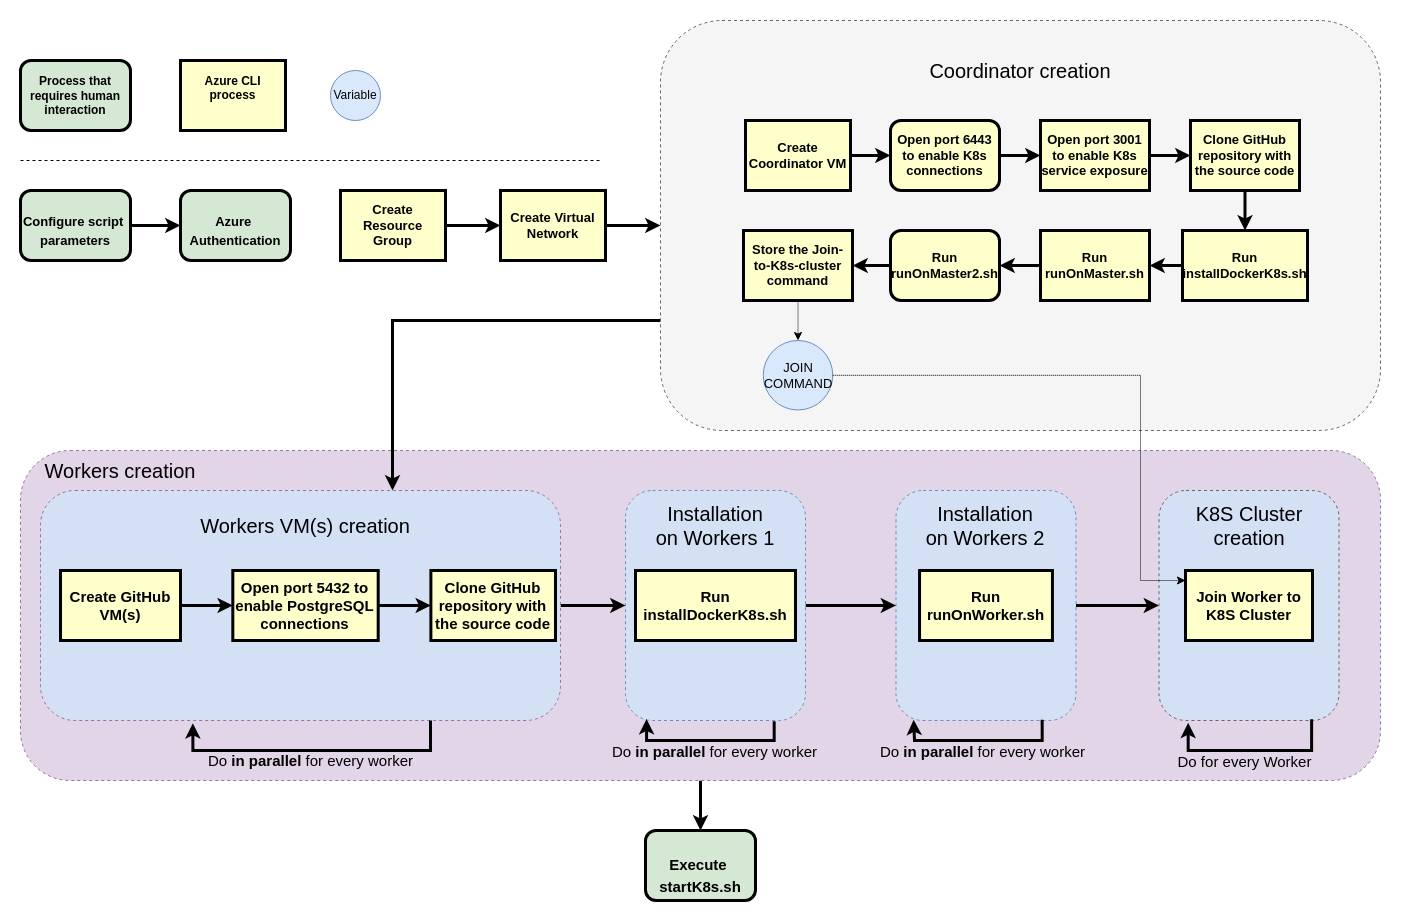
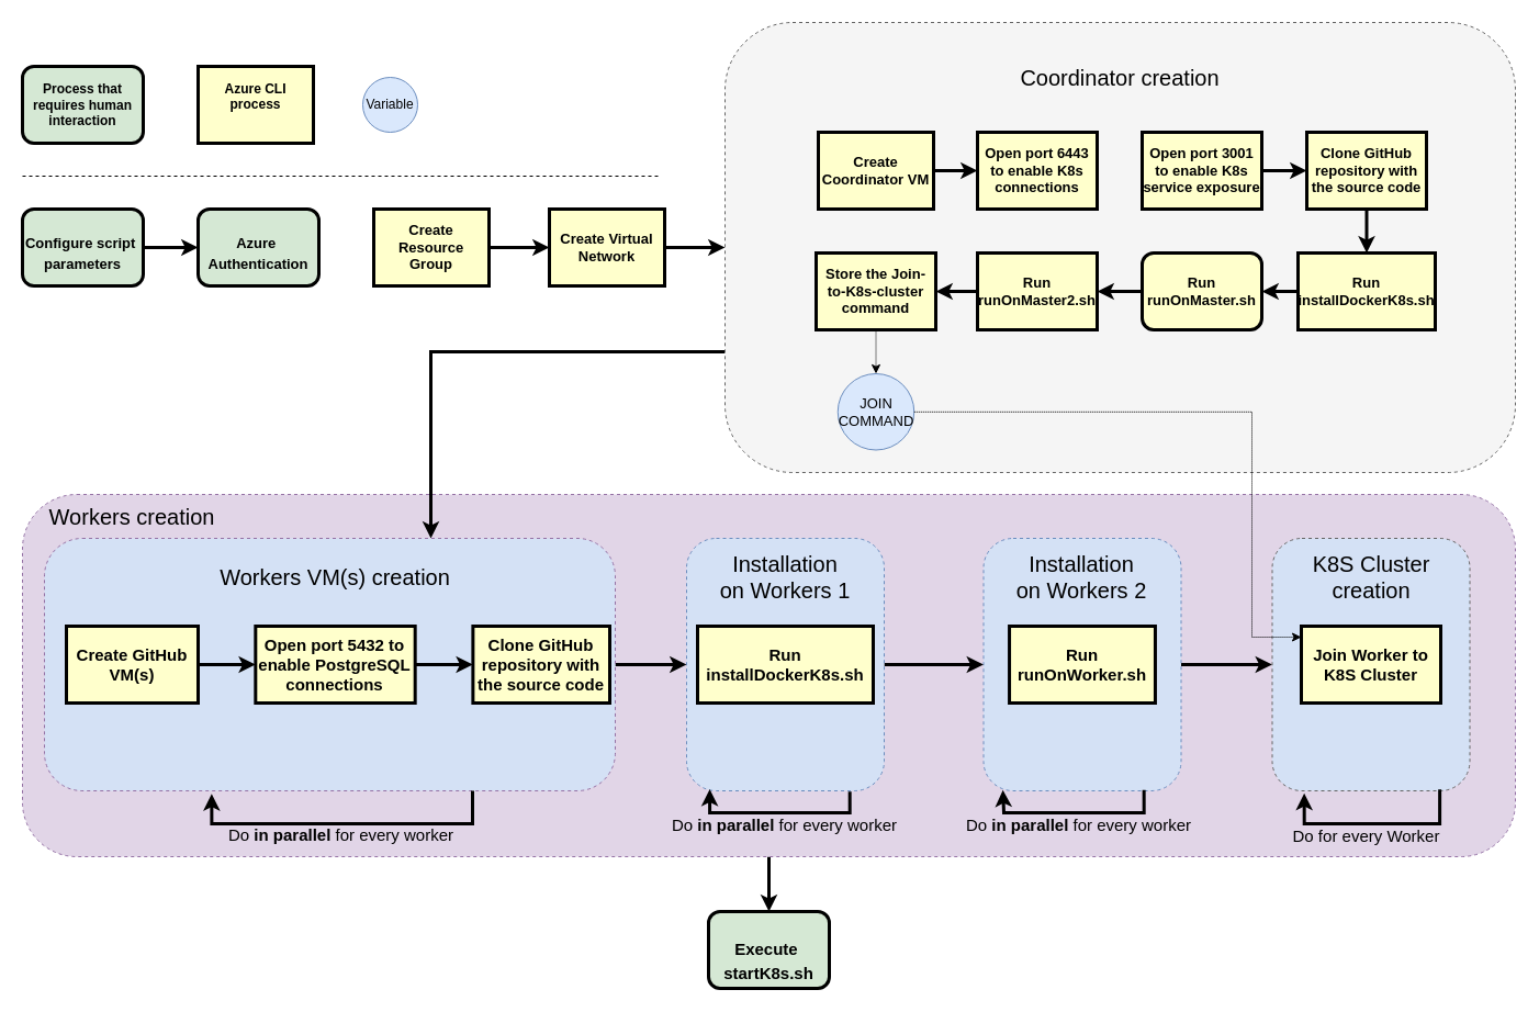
- <mxCell id="26" value="Open port 6443 to enable K8s connections" style="whiteSpace=wrap;align=center;verticalAlign=middle;fontStyle=1;strokeWidth=3;fillColor=#FFFFCC;fontSize=13;rounded=1;" parent="1" vertex="1"><mxGeometry x="890" y="120" width="109" height="70" as="geometry" /></mxCell>
+ <mxCell id="26" value="Open port 6443 to enable K8s connections" style="whiteSpace=wrap;align=center;verticalAlign=middle;fontStyle=1;strokeWidth=3;fillColor=#FFFFCC;fontSize=13;" parent="1" vertex="1"><mxGeometry x="890" y="120" width="109" height="70" as="geometry" /></mxCell>
- <mxCell id="25" style="edgeStyle=orthogonalEdgeStyle;rounded=0;orthogonalLoop=1;jettySize=auto;html=1;strokeWidth=3;" parent="1" source="26" target="24" edge="1"><mxGeometry relative="1" as="geometry" /></mxCell>
- <mxCell id="18" value="Run runOnMaster2.sh" style="whiteSpace=wrap;align=center;verticalAlign=middle;fontStyle=1;strokeWidth=3;fillColor=#FFFFCC;fontSize=13;rounded=1;" parent="1" vertex="1"><mxGeometry x="890" y="230" width="109" height="70" as="geometry" /></mxCell>
+ <mxCell id="18" value="Run runOnMaster2.sh" style="whiteSpace=wrap;align=center;verticalAlign=middle;fontStyle=1;strokeWidth=3;fillColor=#FFFFCC;fontSize=13;" parent="1" vertex="1"><mxGeometry x="890" y="230" width="109" height="70" as="geometry" /></mxCell>
- <mxCell id="16" value="Run runOnMaster.sh" style="whiteSpace=wrap;align=center;verticalAlign=middle;fontStyle=1;strokeWidth=3;fillColor=#FFFFCC;fontSize=13;" parent="1" vertex="1"><mxGeometry x="1040" y="230" width="109" height="70" as="geometry" /></mxCell>
+ <mxCell id="16" value="Run runOnMaster.sh" style="whiteSpace=wrap;align=center;verticalAlign=middle;fontStyle=1;strokeWidth=3;fillColor=#FFFFCC;fontSize=13;rounded=1;" parent="1" vertex="1"><mxGeometry x="1040" y="230" width="109" height="70" as="geometry" /></mxCell>
